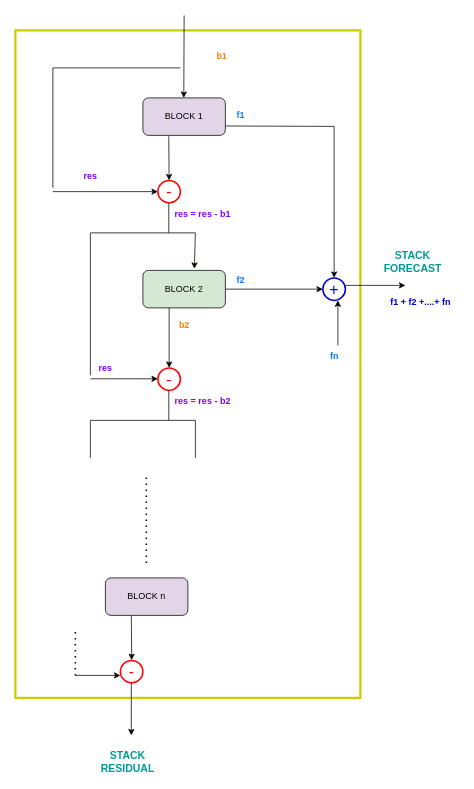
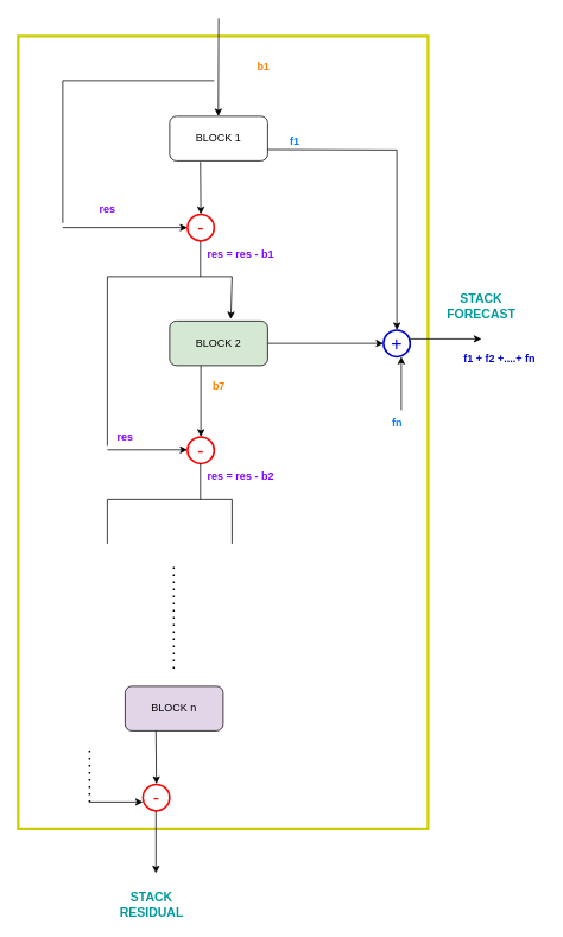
- <mxCell id="32" value="&lt;b&gt;&lt;font color=&quot;#007fff&quot;&gt;f1&lt;/font&gt;&lt;/b&gt;" style="text;html=1;align=center;verticalAlign=middle;resizable=0;points=[];autosize=1;strokeColor=none;fillColor=none;" vertex="1" parent="1"><mxGeometry x="305" y="138" width="30" height="30" as="geometry" /></mxCell>
+ <mxCell id="32" value="&lt;b&gt;&lt;font color=&quot;#007fff&quot;&gt;f1&lt;/font&gt;&lt;/b&gt;" style="text;html=1;align=center;verticalAlign=middle;resizable=0;points=[];autosize=1;strokeColor=none;fillColor=none;" vertex="1" parent="1"><mxGeometry x="315" y="143" width="30" height="30" as="geometry" /></mxCell>
- <mxCell id="3" value="BLOCK 1" style="rounded=1;whiteSpace=wrap;html=1;fillColor=#e1d5e7;" vertex="1" parent="1"><mxGeometry x="190" y="130" width="110" height="50" as="geometry" /></mxCell>
+ <mxCell id="3" value="BLOCK 1" style="rounded=1;whiteSpace=wrap;html=1;" vertex="1" parent="1"><mxGeometry x="190" y="130" width="110" height="50" as="geometry" /></mxCell>
- <mxCell id="44" value="&lt;font color=&quot;#009999&quot; style=&quot;font-size: 14px;&quot;&gt;&lt;b style=&quot;&quot;&gt;STACK FORECAST&lt;/b&gt;&lt;/font&gt;" style="text;html=1;align=center;verticalAlign=middle;whiteSpace=wrap;rounded=0;" vertex="1" parent="1"><mxGeometry x="520" y="333" width="60" height="30" as="geometry" /></mxCell>
+ <mxCell id="44" value="&lt;font color=&quot;#009999&quot; style=&quot;font-size: 14px;&quot;&gt;&lt;b style=&quot;&quot;&gt;STACK FORECAST&lt;/b&gt;&lt;/font&gt;" style="text;html=1;align=center;verticalAlign=middle;whiteSpace=wrap;rounded=0;" vertex="1" parent="1"><mxGeometry x="510" y="328" width="60" height="30" as="geometry" /></mxCell>
- <mxCell id="33" value="&lt;b&gt;&lt;font color=&quot;#007fff&quot;&gt;f2&lt;/font&gt;&lt;/b&gt;" style="text;html=1;align=center;verticalAlign=middle;resizable=0;points=[];autosize=1;strokeColor=none;fillColor=none;" vertex="1" parent="1"><mxGeometry x="305" y="358" width="30" height="30" as="geometry" /></mxCell>
- <mxCell id="37" value="&lt;b&gt;&lt;font color=&quot;#ff8000&quot;&gt;b2&lt;/font&gt;&lt;/b&gt;" style="text;html=1;align=center;verticalAlign=middle;resizable=0;points=[];autosize=1;strokeColor=none;fillColor=none;" vertex="1" parent="1"><mxGeometry x="225" y="418" width="40" height="30" as="geometry" /></mxCell>
+ <mxCell id="37" value="&lt;b&gt;&lt;font color=&quot;#ff8000&quot;&gt;b7&lt;/font&gt;&lt;/b&gt;" style="text;html=1;align=center;verticalAlign=middle;resizable=0;points=[];autosize=1;strokeColor=none;fillColor=none;" vertex="1" parent="1"><mxGeometry x="225" y="418" width="40" height="30" as="geometry" /></mxCell>
